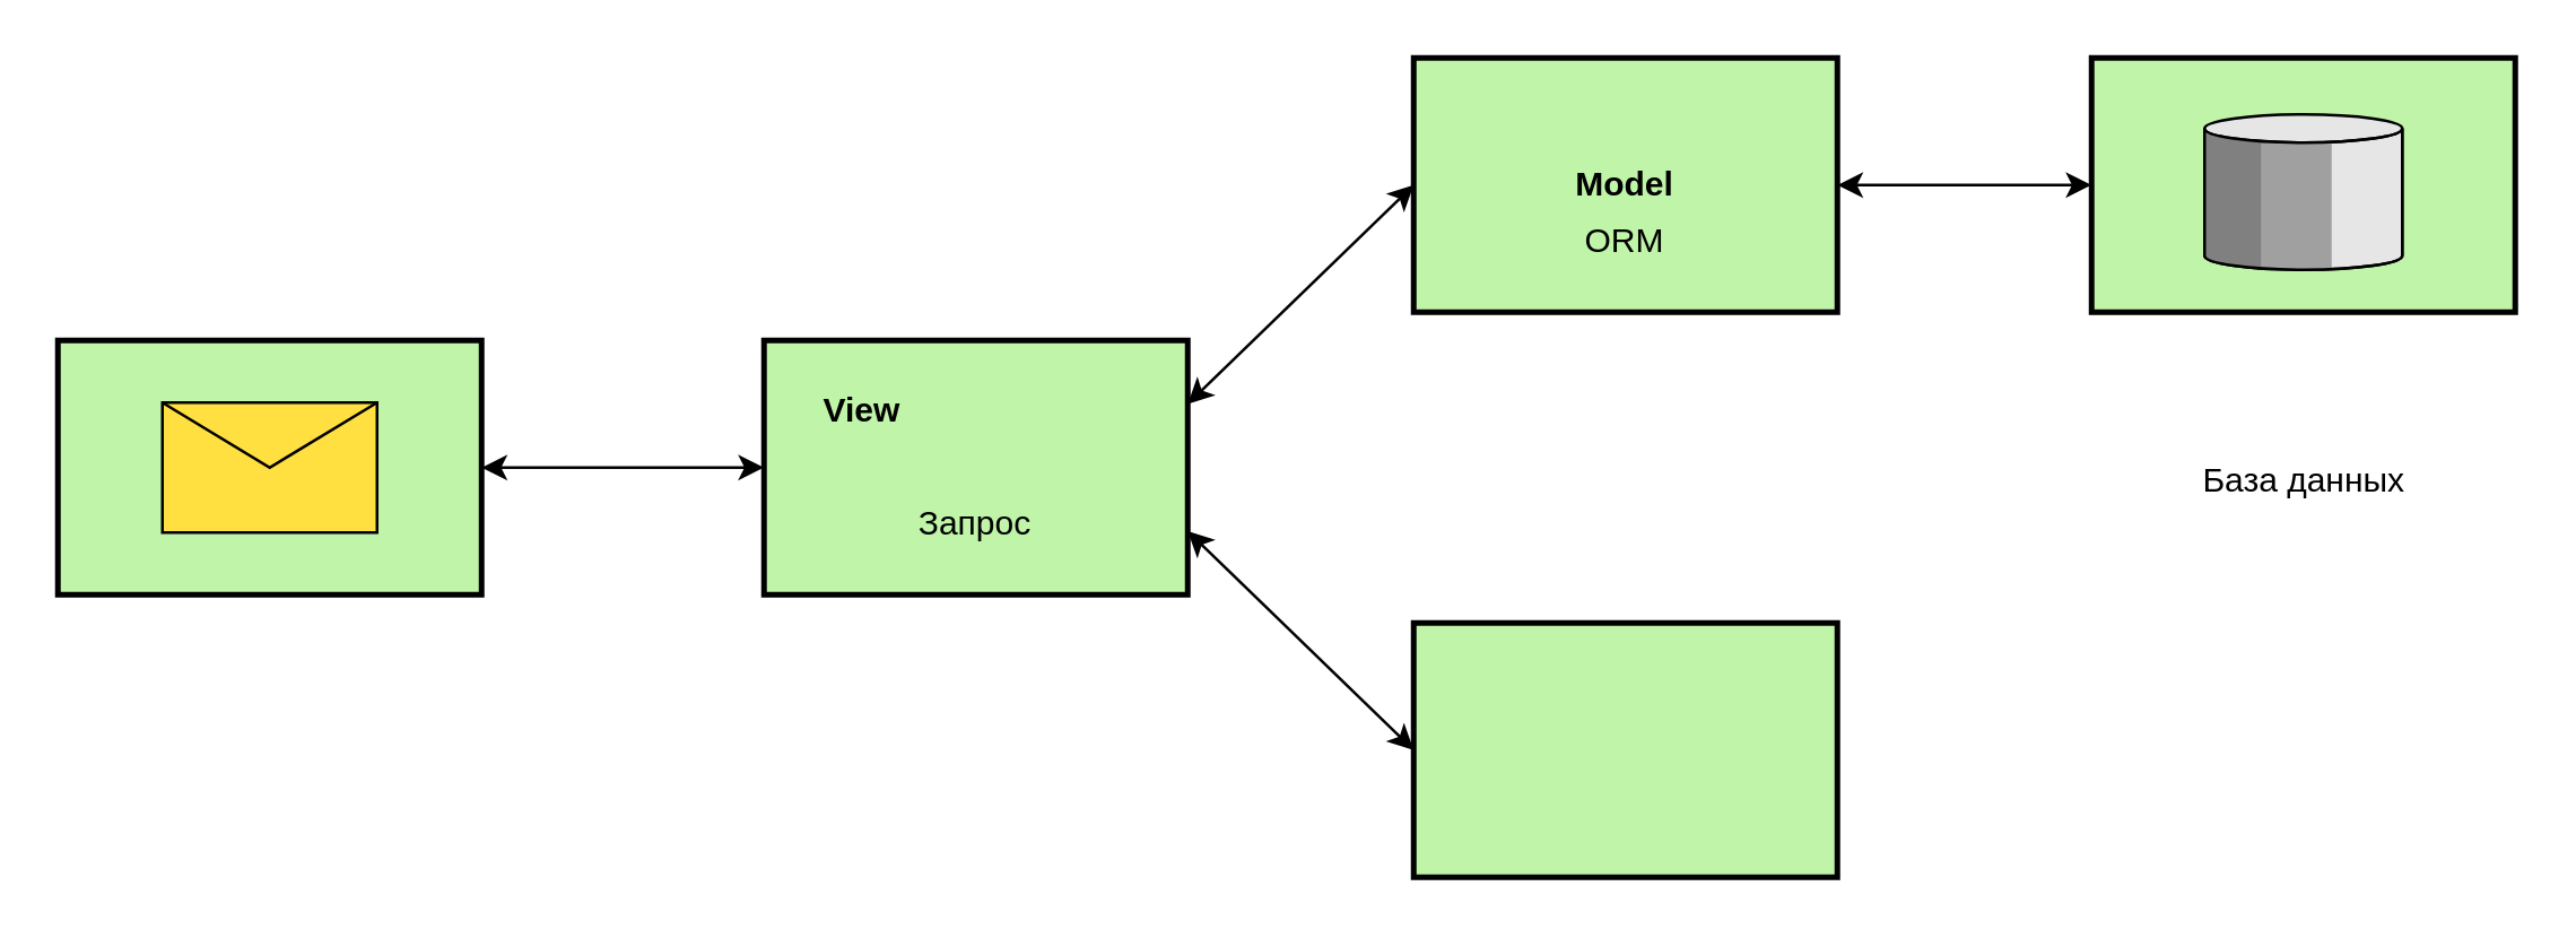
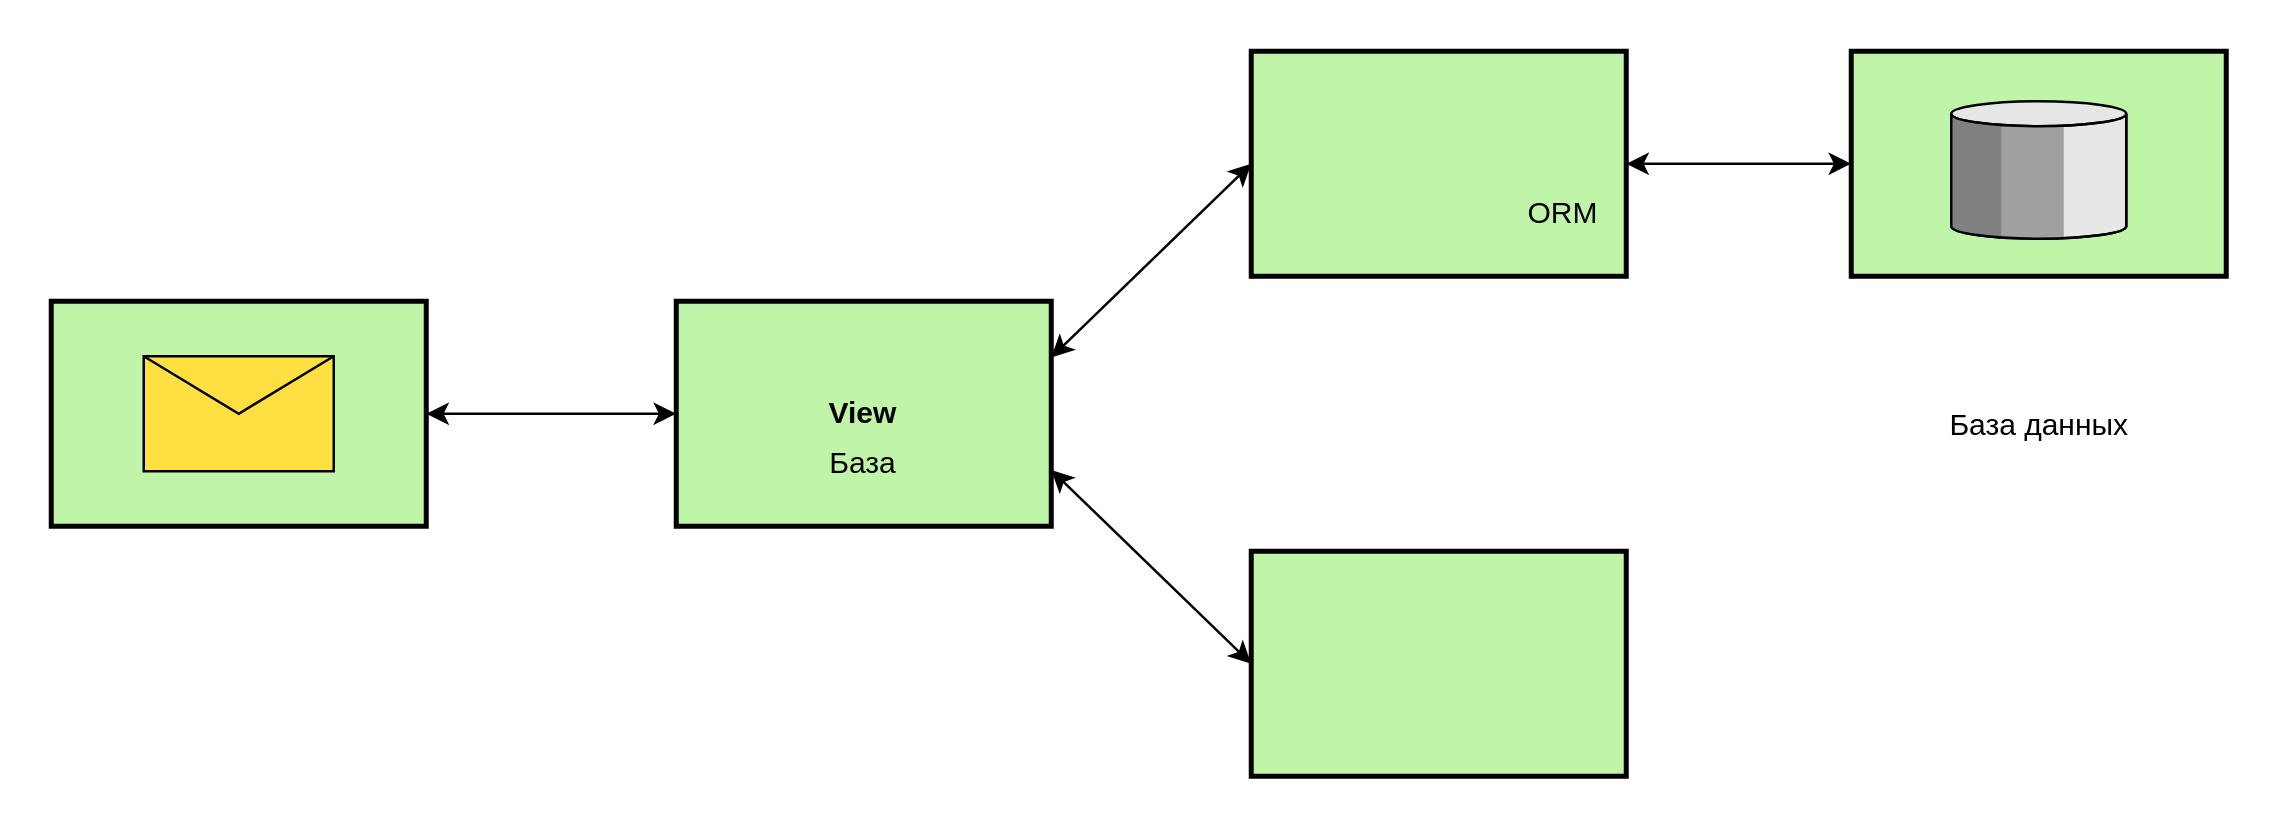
- <mxCell id="7" value="&lt;b&gt;Model&lt;/b&gt;" style="text;html=1;strokeColor=none;fillColor=none;align=center;verticalAlign=middle;whiteSpace=wrap;rounded=0;" vertex="1" parent="1"><mxGeometry x="555" y="55" width="40" height="20" as="geometry" /></mxCell>
- <mxCell id="11" value="ORM" style="text;html=1;strokeColor=none;fillColor=none;align=center;verticalAlign=middle;whiteSpace=wrap;rounded=0;" vertex="1" parent="1"><mxGeometry x="555" y="75" width="40" height="20" as="geometry" /></mxCell>
+ <mxCell id="11" value="ORM" style="text;html=1;strokeColor=none;fillColor=none;align=center;verticalAlign=middle;whiteSpace=wrap;rounded=0;" vertex="1" parent="1"><mxGeometry x="605" y="75" width="40" height="20" as="geometry" /></mxCell>
- <mxCell id="8" value="&lt;b&gt;View&lt;/b&gt;" style="text;html=1;strokeColor=none;fillColor=none;align=center;verticalAlign=middle;whiteSpace=wrap;rounded=0;" vertex="1" parent="1"><mxGeometry x="285" y="135" width="40" height="20" as="geometry" /></mxCell>
+ <mxCell id="8" value="&lt;b&gt;View&lt;/b&gt;" style="text;html=1;strokeColor=none;fillColor=none;align=center;verticalAlign=middle;whiteSpace=wrap;rounded=0;" vertex="1" parent="1"><mxGeometry x="325" y="155" width="40" height="20" as="geometry" /></mxCell>
- <mxCell id="10" value="Запрос" style="text;html=1;strokeColor=none;fillColor=none;align=center;verticalAlign=middle;whiteSpace=wrap;rounded=0;" vertex="1" parent="1"><mxGeometry x="325" y="175" width="40" height="20" as="geometry" /></mxCell>
+ <mxCell id="10" value="База" style="text;html=1;strokeColor=none;fillColor=none;align=center;verticalAlign=middle;whiteSpace=wrap;rounded=0;" vertex="1" parent="1"><mxGeometry x="325" y="175" width="40" height="20" as="geometry" /></mxCell>
